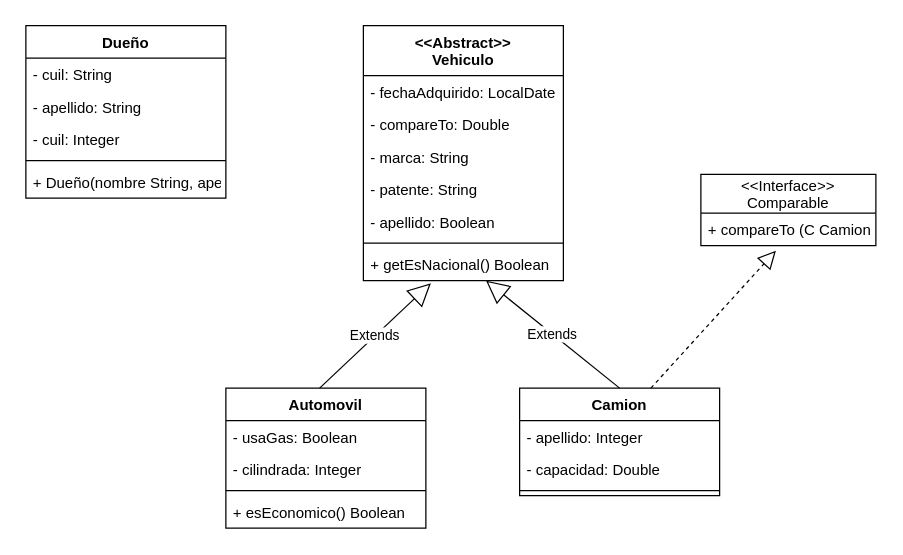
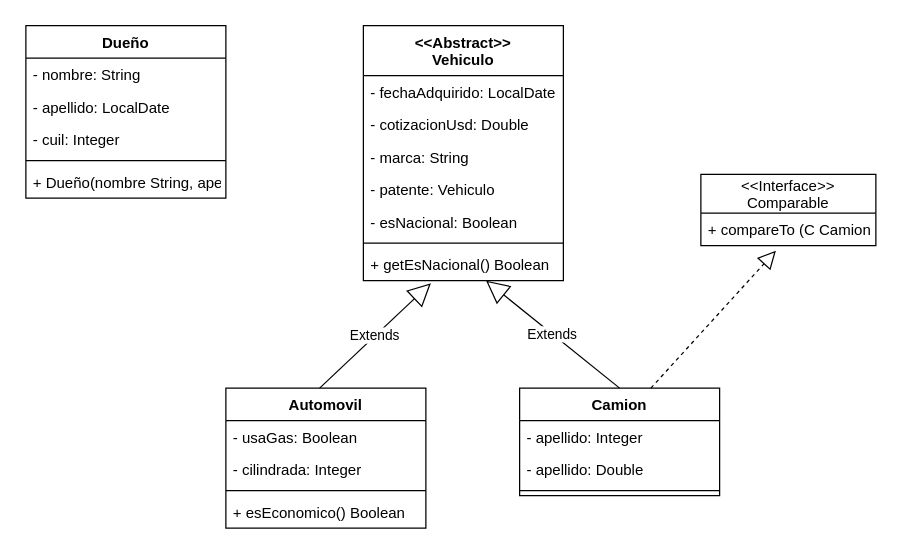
- <mxCell id="3" value="- cuil: String" style="text;strokeColor=none;fillColor=none;align=left;verticalAlign=top;spacingLeft=4;spacingRight=4;overflow=hidden;rotatable=0;points=[[0,0.5],[1,0.5]];portConstraint=eastwest;" vertex="1" parent="2"><mxGeometry y="26" width="160" height="26" as="geometry" /></mxCell>
+ <mxCell id="3" value="- nombre: String" style="text;strokeColor=none;fillColor=none;align=left;verticalAlign=top;spacingLeft=4;spacingRight=4;overflow=hidden;rotatable=0;points=[[0,0.5],[1,0.5]];portConstraint=eastwest;" vertex="1" parent="2"><mxGeometry y="26" width="160" height="26" as="geometry" /></mxCell>
- <mxCell id="4" value="- apellido: String" style="text;strokeColor=none;fillColor=none;align=left;verticalAlign=top;spacingLeft=4;spacingRight=4;overflow=hidden;rotatable=0;points=[[0,0.5],[1,0.5]];portConstraint=eastwest;" vertex="1" parent="2"><mxGeometry y="52" width="160" height="26" as="geometry" /></mxCell>
+ <mxCell id="4" value="- apellido: LocalDate" style="text;strokeColor=none;fillColor=none;align=left;verticalAlign=top;spacingLeft=4;spacingRight=4;overflow=hidden;rotatable=0;points=[[0,0.5],[1,0.5]];portConstraint=eastwest;" vertex="1" parent="2"><mxGeometry y="52" width="160" height="26" as="geometry" /></mxCell>
- <mxCell id="10" value="- compareTo: Double" style="text;strokeColor=none;fillColor=none;align=left;verticalAlign=top;spacingLeft=4;spacingRight=4;overflow=hidden;rotatable=0;points=[[0,0.5],[1,0.5]];portConstraint=eastwest;" vertex="1" parent="8"><mxGeometry y="66" width="160" height="26" as="geometry" /></mxCell>
+ <mxCell id="10" value="- cotizacionUsd: Double" style="text;strokeColor=none;fillColor=none;align=left;verticalAlign=top;spacingLeft=4;spacingRight=4;overflow=hidden;rotatable=0;points=[[0,0.5],[1,0.5]];portConstraint=eastwest;" vertex="1" parent="8"><mxGeometry y="66" width="160" height="26" as="geometry" /></mxCell>
- <mxCell id="12" value="- patente: String" style="text;strokeColor=none;fillColor=none;align=left;verticalAlign=top;spacingLeft=4;spacingRight=4;overflow=hidden;rotatable=0;points=[[0,0.5],[1,0.5]];portConstraint=eastwest;" vertex="1" parent="8"><mxGeometry y="118" width="160" height="26" as="geometry" /></mxCell>
+ <mxCell id="12" value="- patente: Vehiculo" style="text;strokeColor=none;fillColor=none;align=left;verticalAlign=top;spacingLeft=4;spacingRight=4;overflow=hidden;rotatable=0;points=[[0,0.5],[1,0.5]];portConstraint=eastwest;" vertex="1" parent="8"><mxGeometry y="118" width="160" height="26" as="geometry" /></mxCell>
- <mxCell id="13" value="- apellido: Boolean" style="text;strokeColor=none;fillColor=none;align=left;verticalAlign=top;spacingLeft=4;spacingRight=4;overflow=hidden;rotatable=0;points=[[0,0.5],[1,0.5]];portConstraint=eastwest;" vertex="1" parent="8"><mxGeometry y="144" width="160" height="26" as="geometry" /></mxCell>
+ <mxCell id="13" value="- esNacional: Boolean" style="text;strokeColor=none;fillColor=none;align=left;verticalAlign=top;spacingLeft=4;spacingRight=4;overflow=hidden;rotatable=0;points=[[0,0.5],[1,0.5]];portConstraint=eastwest;" vertex="1" parent="8"><mxGeometry y="144" width="160" height="26" as="geometry" /></mxCell>
- <mxCell id="26" value="- capacidad: Double" style="text;strokeColor=none;fillColor=none;align=left;verticalAlign=top;spacingLeft=4;spacingRight=4;overflow=hidden;rotatable=0;points=[[0,0.5],[1,0.5]];portConstraint=eastwest;" vertex="1" parent="22"><mxGeometry y="52" width="160" height="26" as="geometry" /></mxCell>
+ <mxCell id="26" value="- apellido: Double" style="text;strokeColor=none;fillColor=none;align=left;verticalAlign=top;spacingLeft=4;spacingRight=4;overflow=hidden;rotatable=0;points=[[0,0.5],[1,0.5]];portConstraint=eastwest;" vertex="1" parent="22"><mxGeometry y="52" width="160" height="26" as="geometry" /></mxCell>
